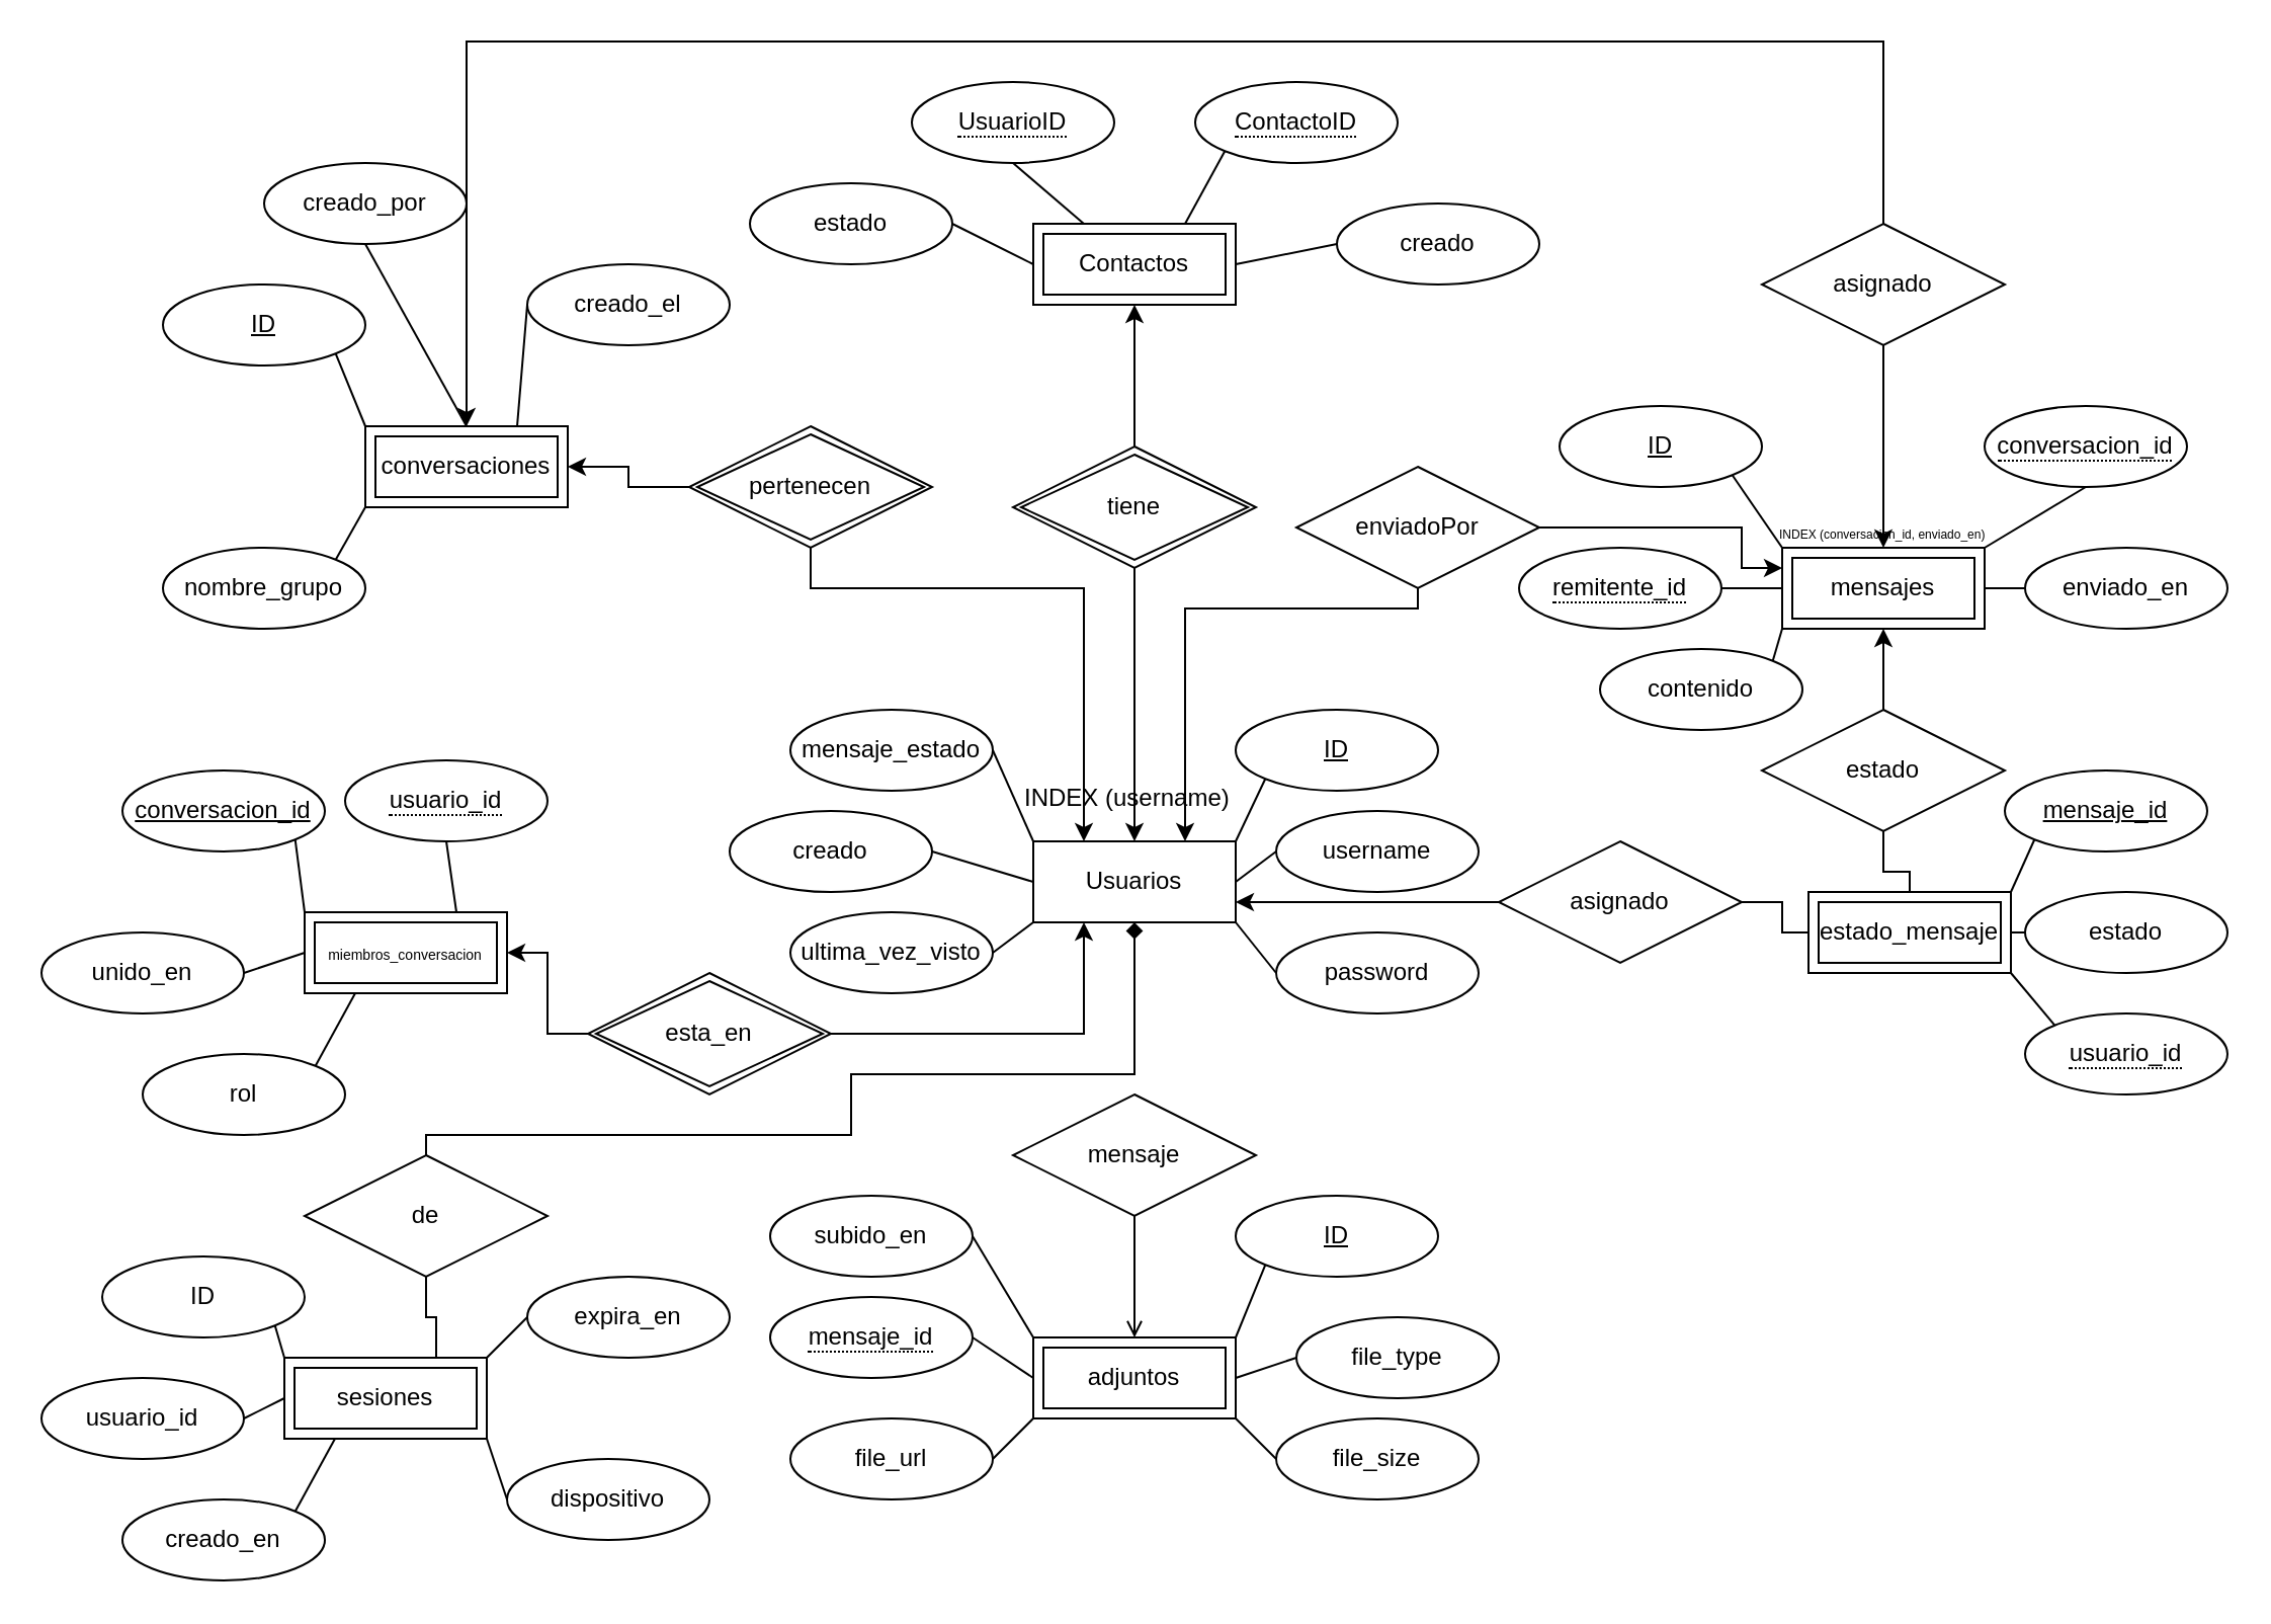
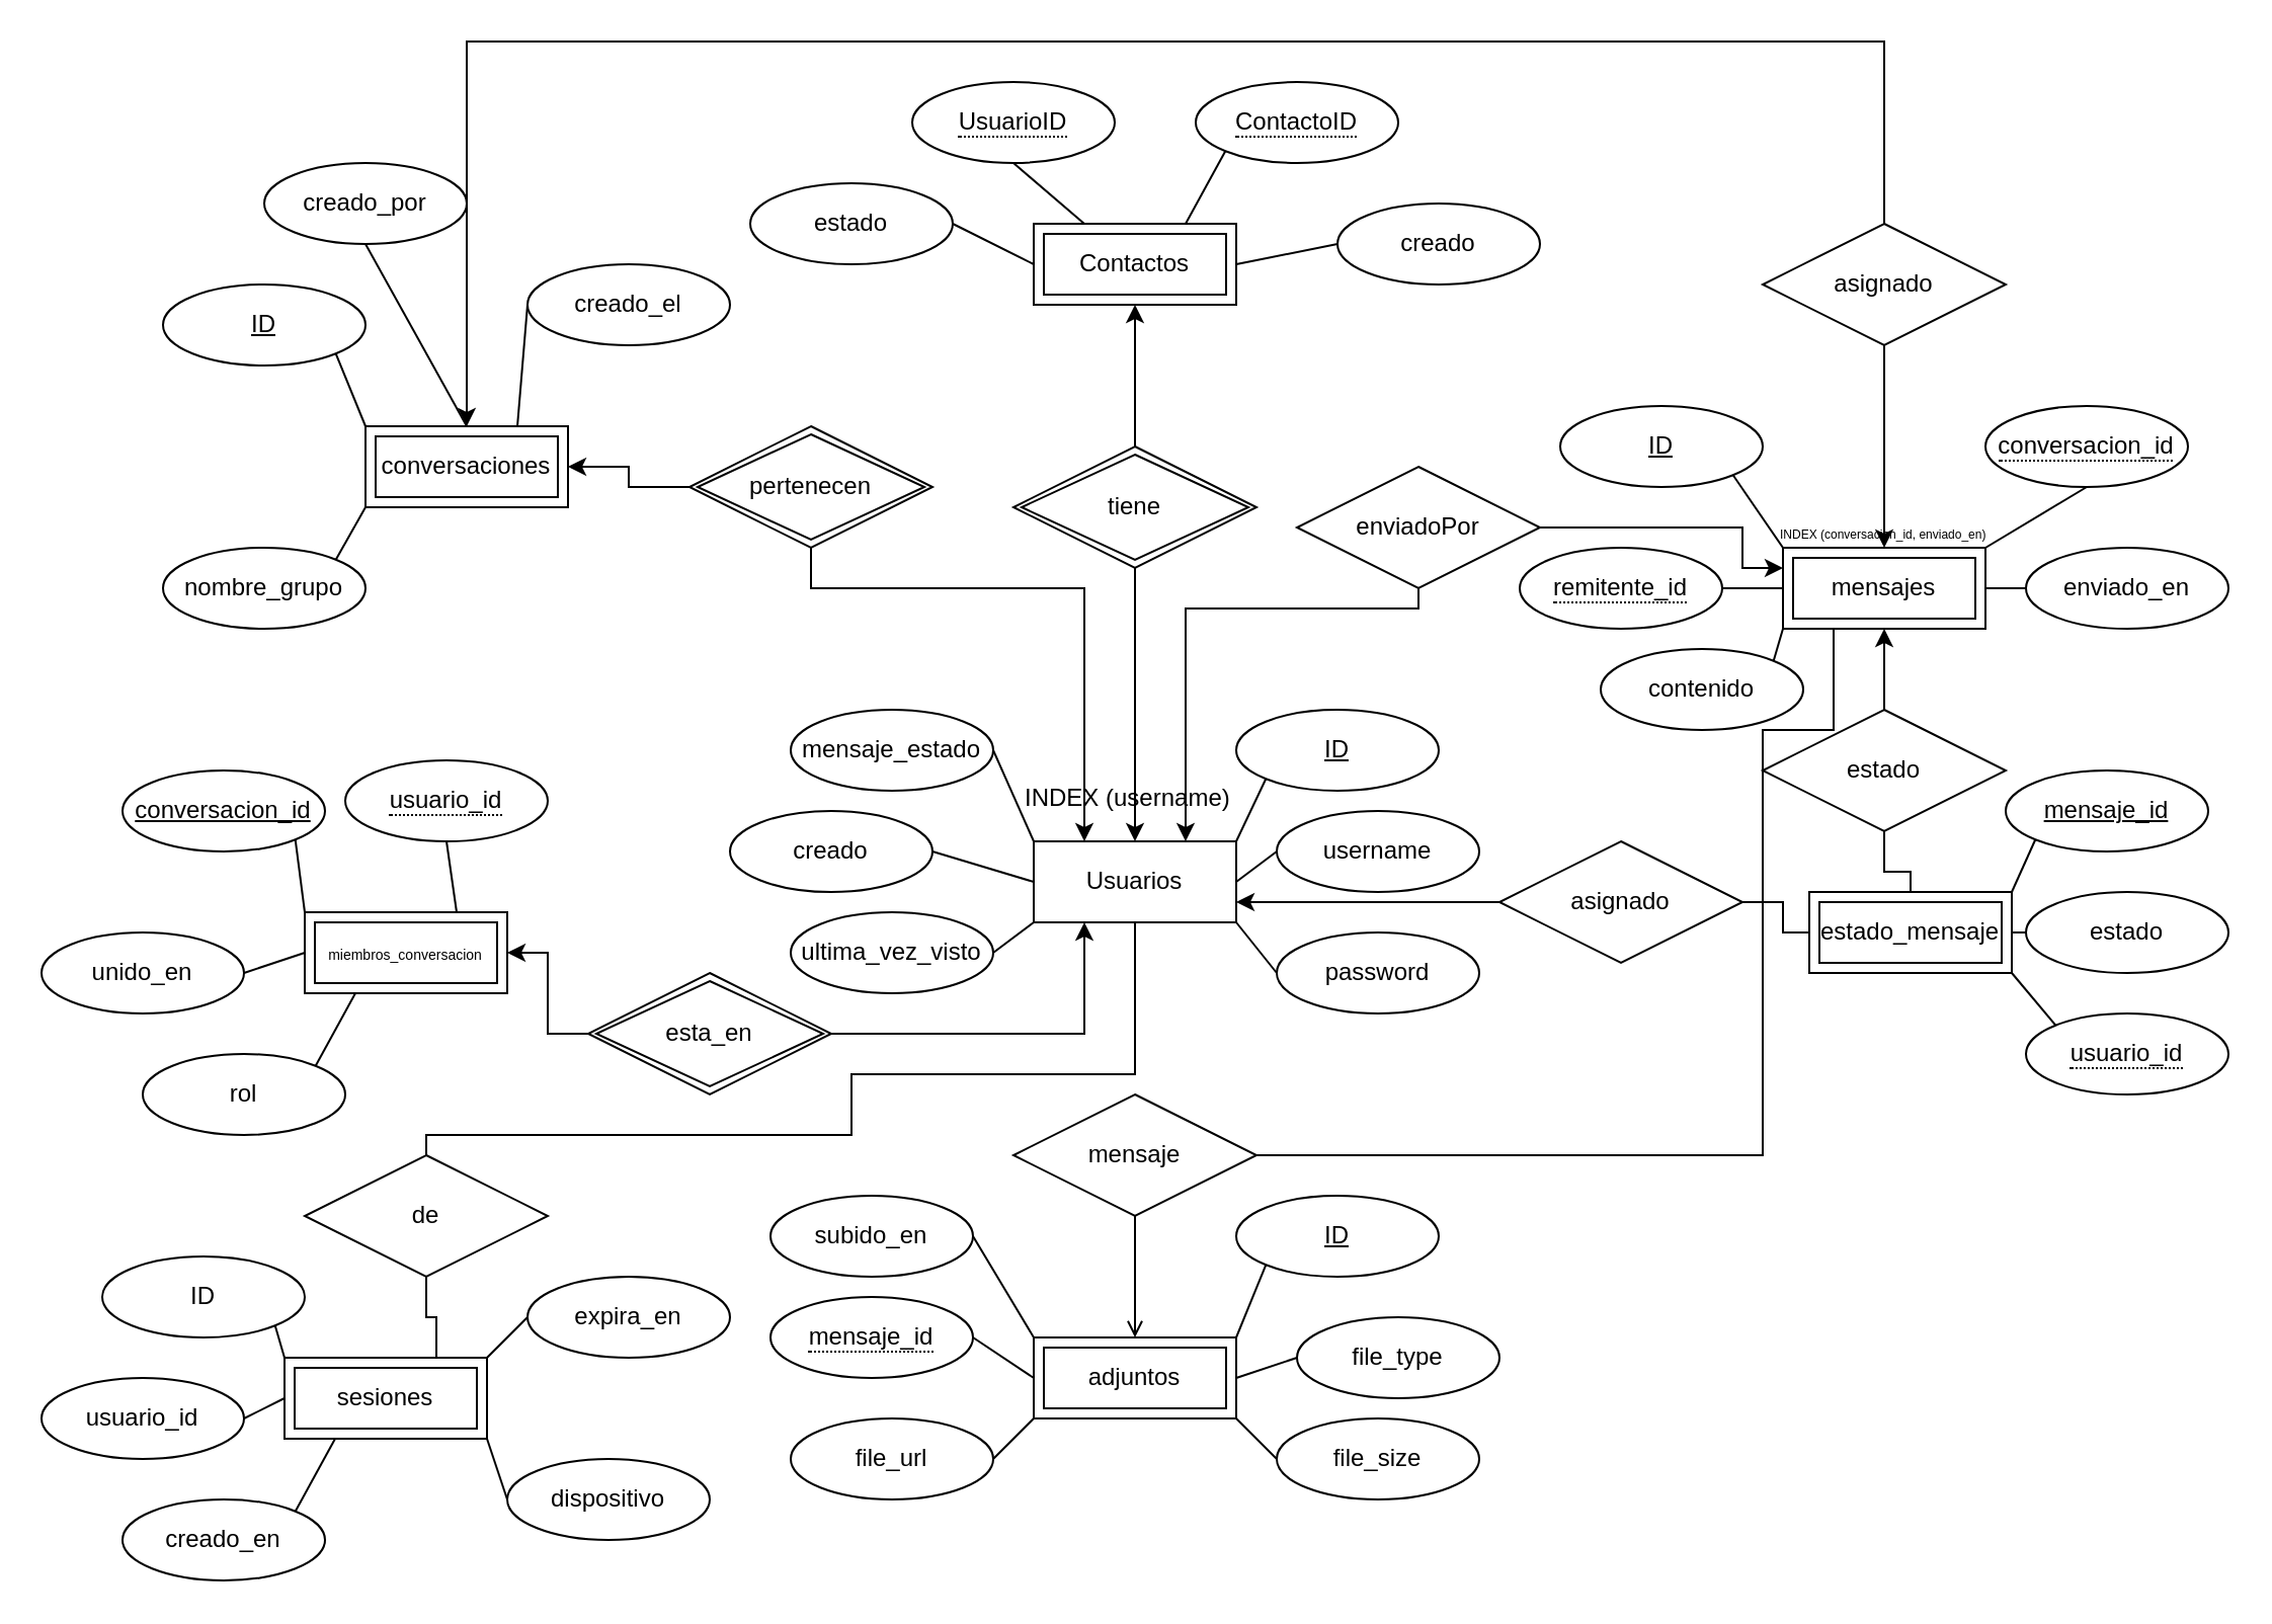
- <mxCell id="111" style="edgeStyle=orthogonalEdgeStyle;rounded=0;orthogonalLoop=1;jettySize=auto;html=1;entryX=0.5;entryY=1;entryDx=0;entryDy=0;endArrow=diamond;startFill=0;" edge="1" parent="1" source="112" target="3"><mxGeometry relative="1" as="geometry"><Array as="points"><mxPoint x="210" y="560" /><mxPoint x="420" y="560" /><mxPoint x="420" y="530" /><mxPoint x="560" y="530" /></Array></mxGeometry></mxCell>
+ <mxCell id="111" style="edgeStyle=orthogonalEdgeStyle;rounded=0;orthogonalLoop=1;jettySize=auto;html=1;entryX=0.5;entryY=1;entryDx=0;entryDy=0;endArrow=none;startFill=0;" edge="1" parent="1" source="112" target="3"><mxGeometry relative="1" as="geometry"><Array as="points"><mxPoint x="210" y="560" /><mxPoint x="420" y="560" /><mxPoint x="420" y="530" /><mxPoint x="560" y="530" /></Array></mxGeometry></mxCell>
+ <mxCell id="97" style="edgeStyle=orthogonalEdgeStyle;rounded=0;orthogonalLoop=1;jettySize=auto;html=1;entryX=0.25;entryY=1;entryDx=0;entryDy=0;endArrow=none;startFill=0;" edge="1" parent="1" source="98" target="52"><mxGeometry relative="1" as="geometry"><Array as="points"><mxPoint x="870" y="570" /><mxPoint x="870" y="360" /><mxPoint x="905" y="360" /></Array></mxGeometry></mxCell>
